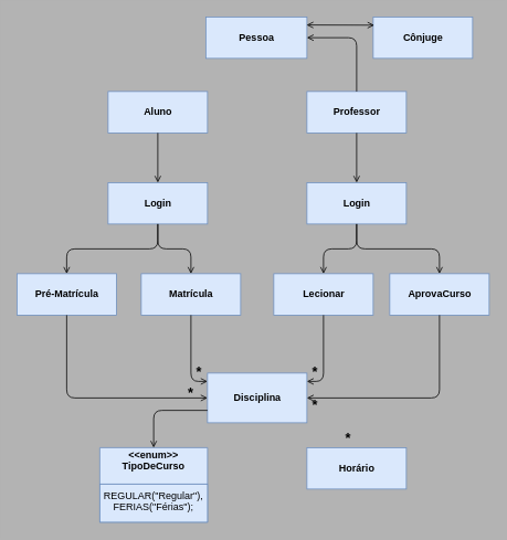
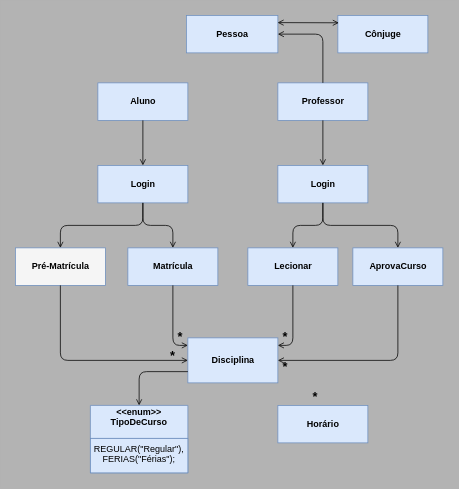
- <mxCell id="28" value="Pré-Matrícula" style="html=1;fillColor=#dae8fc;strokeColor=#6c8ebf;fontStyle=1" parent="1" vertex="1"><mxGeometry x="20" y="330" width="120" height="50" as="geometry" /></mxCell>
+ <mxCell id="28" value="Pré-Matrícula" style="html=1;fillColor=#f5f5f5;strokeColor=#6c8ebf;fontStyle=1;" parent="1" vertex="1"><mxGeometry x="20" y="330" width="120" height="50" as="geometry" /></mxCell>
